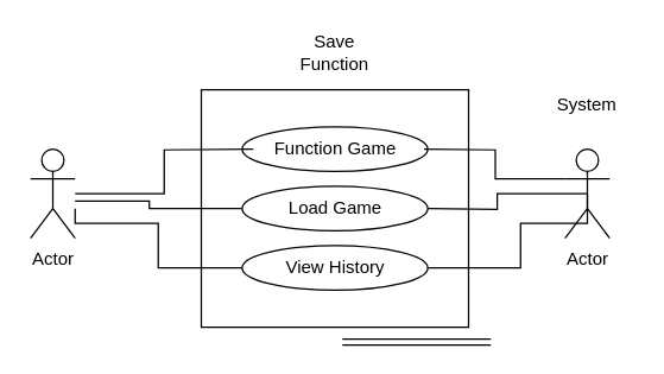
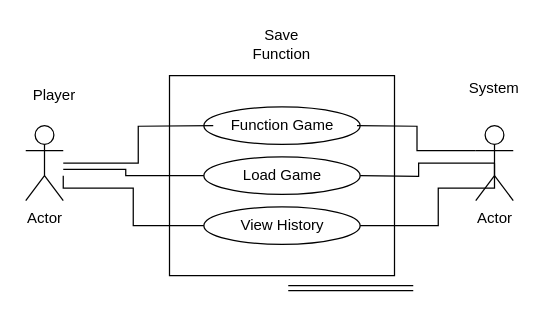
+ <mxCell id="6" value="Player" style="text;strokeColor=none;fillColor=none;align=left;verticalAlign=middle;spacingLeft=4;spacingRight=4;overflow=hidden;points=[[0,0.5],[1,0.5]];portConstraint=eastwest;rotatable=0;" vertex="1" parent="1"><mxGeometry x="20" y="60" width="80" height="30" as="geometry" /></mxCell>
